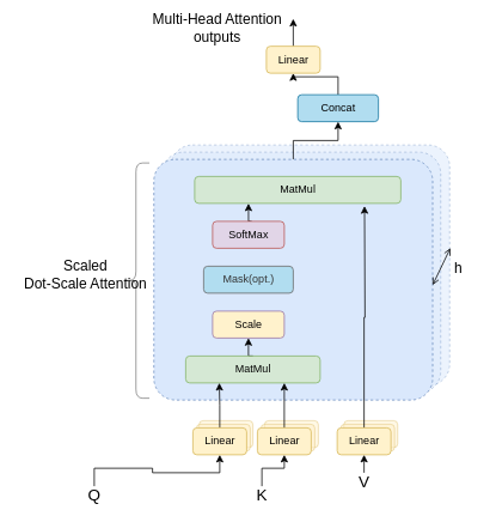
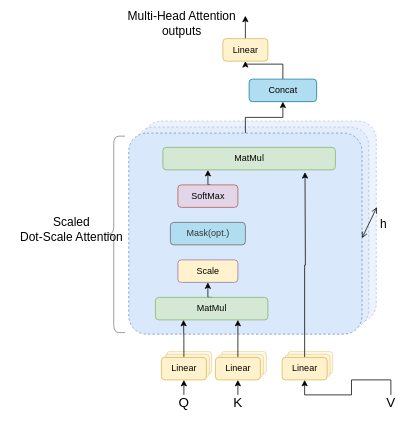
- <mxCell id="28" value="V" style="text;html=1;strokeColor=none;fillColor=none;align=center;verticalAlign=middle;whiteSpace=wrap;rounded=0;fontSize=18;" parent="1" vertex="1"><mxGeometry x="385.5" y="526" width="40" height="20" as="geometry" /></mxCell>
+ <mxCell id="28" value="V" style="text;html=1;strokeColor=none;fillColor=none;align=center;verticalAlign=middle;whiteSpace=wrap;rounded=0;fontSize=18;" parent="1" vertex="1"><mxGeometry x="500.5" y="526" width="40" height="20" as="geometry" /></mxCell>
- <mxCell id="20" value="Q" style="text;html=1;strokeColor=none;fillColor=none;align=center;verticalAlign=middle;whiteSpace=wrap;rounded=0;fontSize=18;" parent="1" vertex="1"><mxGeometry x="84.5" y="541" width="40" height="20" as="geometry" /></mxCell>
+ <mxCell id="20" value="Q" style="text;html=1;strokeColor=none;fillColor=none;align=center;verticalAlign=middle;whiteSpace=wrap;rounded=0;fontSize=18;" parent="1" vertex="1"><mxGeometry x="224.5" y="526" width="40" height="20" as="geometry" /></mxCell>
- <mxCell id="24" value="K" style="text;html=1;strokeColor=none;fillColor=none;align=center;verticalAlign=middle;whiteSpace=wrap;rounded=0;fontSize=18;" parent="1" vertex="1"><mxGeometry x="271.5" y="541" width="40" height="20" as="geometry" /></mxCell>
+ <mxCell id="24" value="K" style="text;html=1;strokeColor=none;fillColor=none;align=center;verticalAlign=middle;whiteSpace=wrap;rounded=0;fontSize=18;" parent="1" vertex="1"><mxGeometry x="296.5" y="526" width="40" height="20" as="geometry" /></mxCell>
